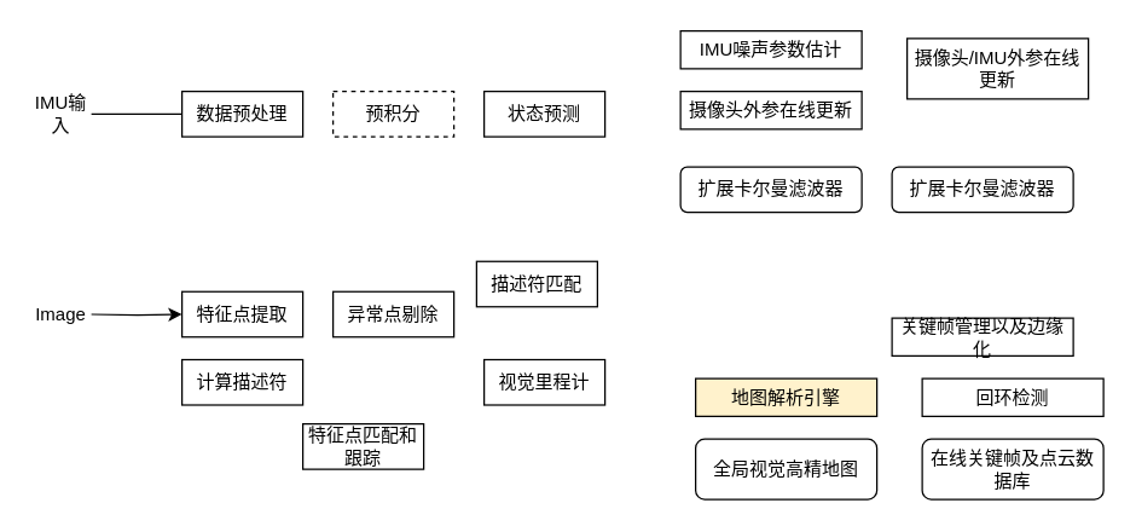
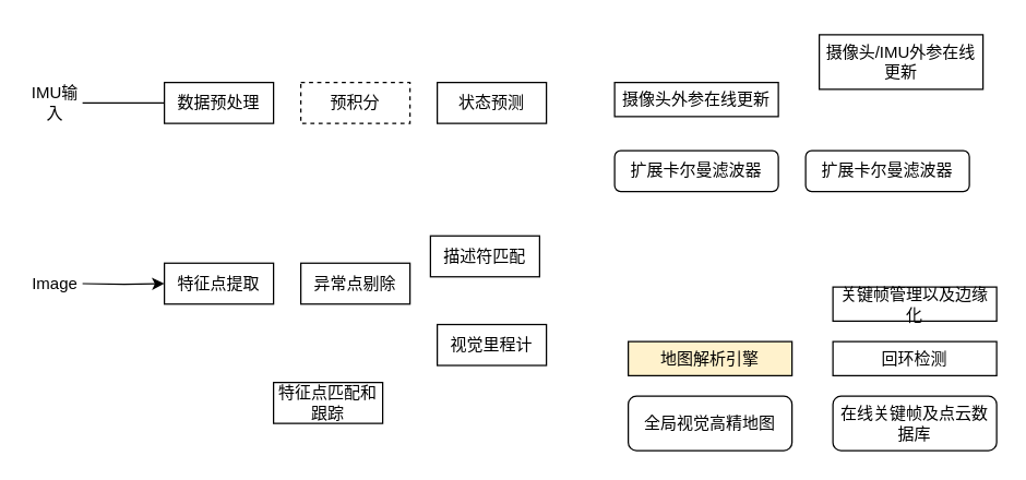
- <mxCell id="17" value="IMU噪声参数估计" style="rounded=0;whiteSpace=wrap;html=1;" vertex="1" parent="1"><mxGeometry x="450" y="20" width="120" height="25" as="geometry" /></mxCell>
- <mxCell id="16" value="关键帧管理以及边缘化" style="rounded=0;whiteSpace=wrap;html=1;" vertex="1" parent="1"><mxGeometry x="590" y="210" width="120" height="25" as="geometry" /></mxCell>
+ <mxCell id="16" value="关键帧管理以及边缘化" style="rounded=0;whiteSpace=wrap;html=1;" vertex="1" parent="1"><mxGeometry x="610" y="210" width="120" height="25" as="geometry" /></mxCell>
- <mxCell id="20" value="计算描述符" style="rounded=0;whiteSpace=wrap;html=1;" vertex="1" parent="1"><mxGeometry x="120" y="237.5" width="80" height="30" as="geometry" /></mxCell>
